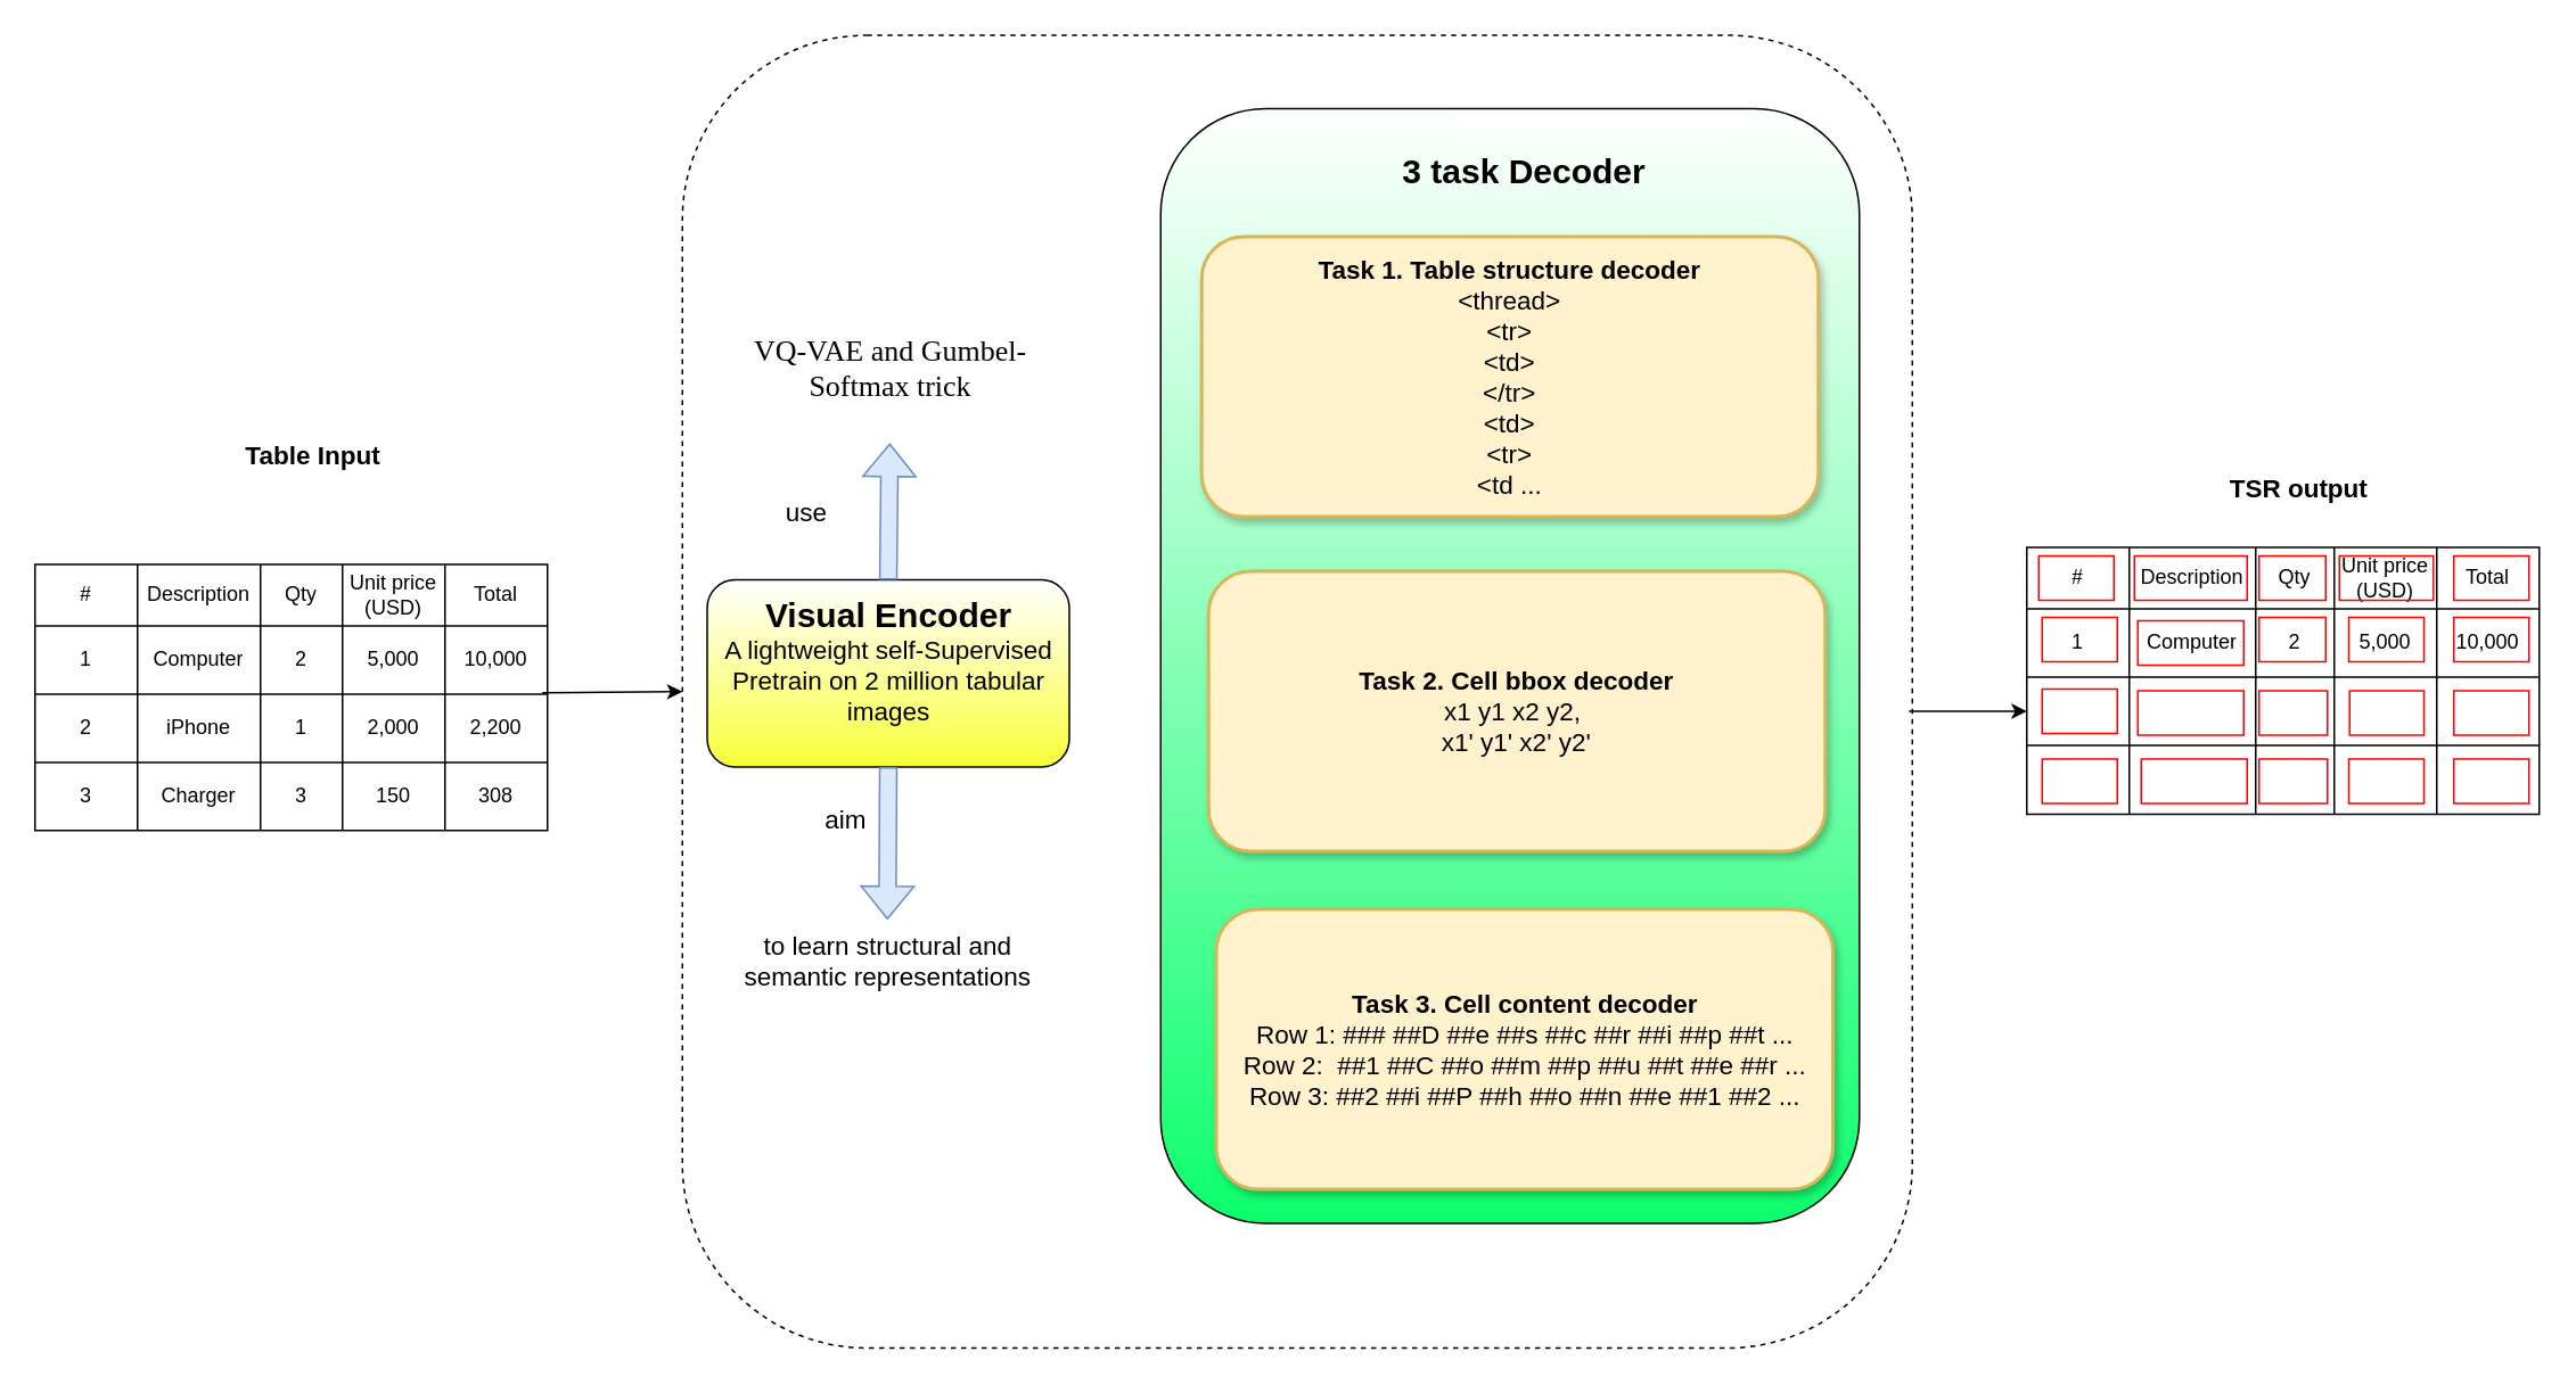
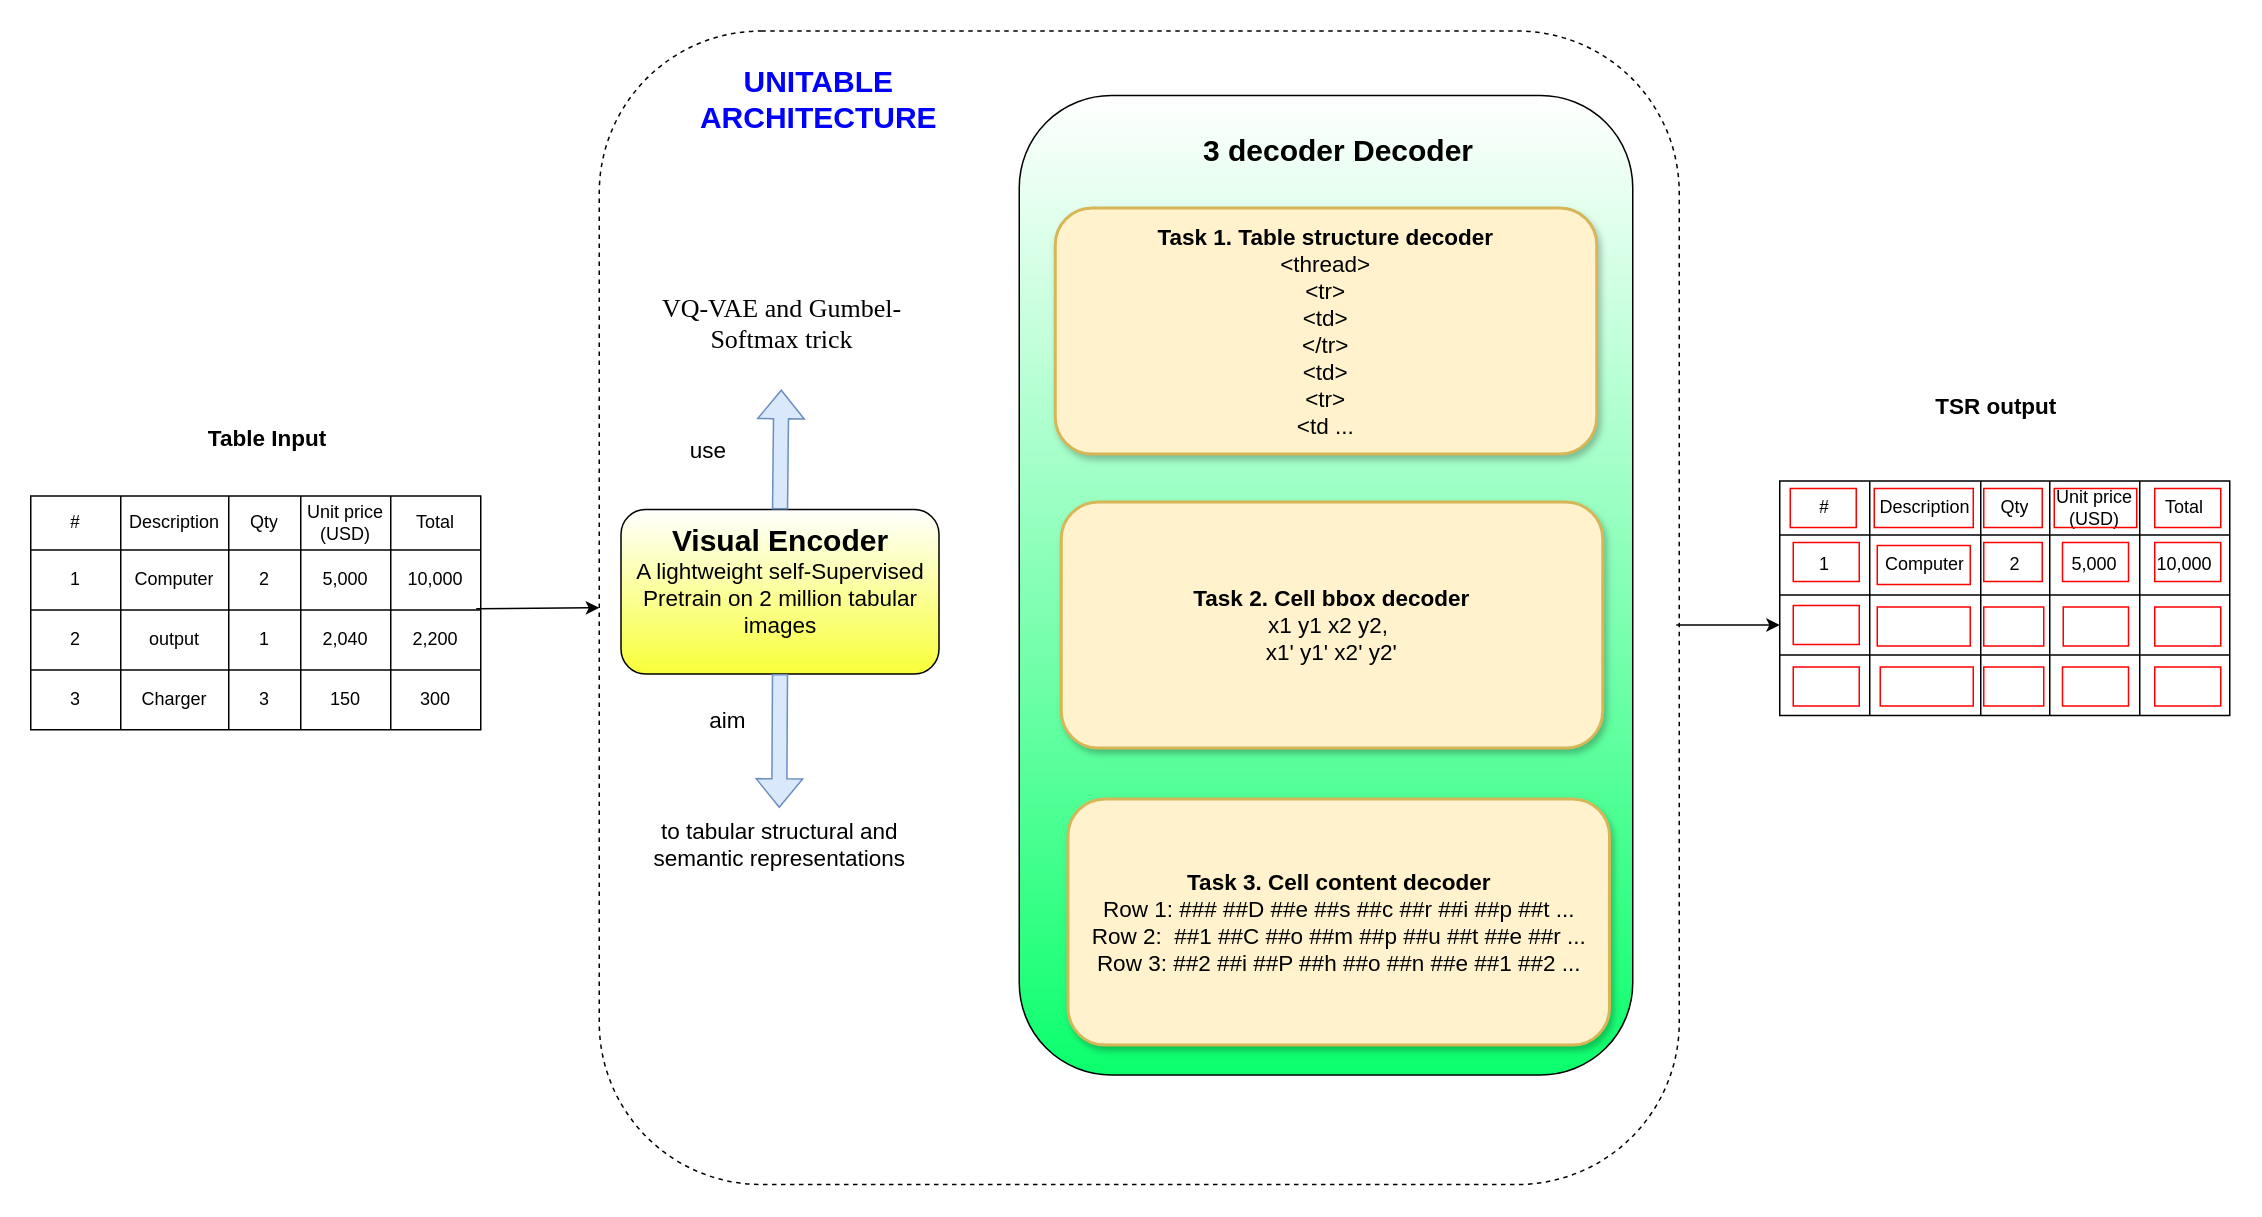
+ <mxCell id="29" value="UNITABLE ARCHITECTURE" style="text;html=1;align=center;verticalAlign=middle;whiteSpace=wrap;rounded=0;fontSize=20;fontStyle=1;labelBackgroundColor=none;textShadow=0;labelBorderColor=none;fontColor=#0000FF;" vertex="1" parent="1"><mxGeometry x="446" y="45" width="198.5" height="39" as="geometry" /></mxCell>
- <mxCell id="33" value="&lt;font style=&quot;font-size: 20px;&quot;&gt;&lt;b&gt;3 task Decoder&lt;/b&gt;&lt;/font&gt;" style="text;html=1;align=center;verticalAlign=middle;whiteSpace=wrap;rounded=0;" vertex="1" parent="1"><mxGeometry x="781" y="84" width="222" height="30" as="geometry" /></mxCell>
+ <mxCell id="33" value="&lt;font style=&quot;font-size: 20px;&quot;&gt;&lt;b&gt;3 decoder Decoder&lt;/b&gt;&lt;/font&gt;" style="text;html=1;align=center;verticalAlign=middle;whiteSpace=wrap;rounded=0;" vertex="1" parent="1"><mxGeometry x="781" y="84" width="222" height="30" as="geometry" /></mxCell>
- <mxCell id="89" value="&lt;font style=&quot;font-size: 15px;&quot;&gt;Table Input&lt;/font&gt;" style="text;html=1;align=center;verticalAlign=middle;whiteSpace=wrap;rounded=0;fontStyle=1" vertex="1" parent="1"><mxGeometry x="142" y="251" width="82" height="30" as="geometry" /></mxCell>
+ <mxCell id="89" value="&lt;font style=&quot;font-size: 15px;&quot;&gt;Table Input&lt;/font&gt;" style="text;html=1;align=center;verticalAlign=middle;whiteSpace=wrap;rounded=0;fontStyle=1" vertex="1" parent="1"><mxGeometry x="137" y="276" width="82" height="30" as="geometry" /></mxCell>
- <mxCell id="90" value="&lt;font style=&quot;font-size: 15px;&quot;&gt;TSR output&lt;/font&gt;" style="text;html=1;align=center;verticalAlign=middle;whiteSpace=wrap;rounded=0;fontStyle=1" vertex="1" parent="1"><mxGeometry x="1282" y="270" width="127" height="30" as="geometry" /></mxCell>
+ <mxCell id="90" value="&lt;font style=&quot;font-size: 15px;&quot;&gt;TSR output&lt;/font&gt;" style="text;html=1;align=center;verticalAlign=middle;whiteSpace=wrap;rounded=0;fontStyle=1" vertex="1" parent="1"><mxGeometry x="1267" y="255" width="127" height="30" as="geometry" /></mxCell>
- <mxCell id="17" value="iPhone" style="shape=partialRectangle;html=1;whiteSpace=wrap;connectable=0;strokeColor=inherit;overflow=hidden;fillColor=none;top=0;left=0;bottom=0;right=0;pointerEvents=1;" vertex="1" parent="15"><mxGeometry x="60" width="72" height="40" as="geometry"><mxRectangle width="72" height="40" as="alternateBounds" /></mxGeometry></mxCell>
+ <mxCell id="17" value="output" style="shape=partialRectangle;html=1;whiteSpace=wrap;connectable=0;strokeColor=inherit;overflow=hidden;fillColor=none;top=0;left=0;bottom=0;right=0;pointerEvents=1;" vertex="1" parent="15"><mxGeometry x="60" width="72" height="40" as="geometry"><mxRectangle width="72" height="40" as="alternateBounds" /></mxGeometry></mxCell>
- <mxCell id="19" value="2,000" style="shape=partialRectangle;html=1;whiteSpace=wrap;connectable=0;strokeColor=inherit;overflow=hidden;fillColor=none;top=0;left=0;bottom=0;right=0;pointerEvents=1;" vertex="1" parent="15"><mxGeometry x="180" width="60" height="40" as="geometry"><mxRectangle width="60" height="40" as="alternateBounds" /></mxGeometry></mxCell>
+ <mxCell id="19" value="2,040" style="shape=partialRectangle;html=1;whiteSpace=wrap;connectable=0;strokeColor=inherit;overflow=hidden;fillColor=none;top=0;left=0;bottom=0;right=0;pointerEvents=1;" vertex="1" parent="15"><mxGeometry x="180" width="60" height="40" as="geometry"><mxRectangle width="60" height="40" as="alternateBounds" /></mxGeometry></mxCell>
- <mxCell id="26" value="308" style="shape=partialRectangle;html=1;whiteSpace=wrap;connectable=0;strokeColor=inherit;overflow=hidden;fillColor=none;top=0;left=0;bottom=0;right=0;pointerEvents=1;" vertex="1" parent="21"><mxGeometry x="240" width="60" height="40" as="geometry"><mxRectangle width="60" height="40" as="alternateBounds" /></mxGeometry></mxCell>
+ <mxCell id="26" value="300" style="shape=partialRectangle;html=1;whiteSpace=wrap;connectable=0;strokeColor=inherit;overflow=hidden;fillColor=none;top=0;left=0;bottom=0;right=0;pointerEvents=1;" vertex="1" parent="21"><mxGeometry x="240" width="60" height="40" as="geometry"><mxRectangle width="60" height="40" as="alternateBounds" /></mxGeometry></mxCell>
- <mxCell id="85" value="aim" style="text;html=1;align=center;verticalAlign=middle;whiteSpace=wrap;rounded=0;fontSize=15;" vertex="1" parent="1"><mxGeometry x="465" y="464" width="60" height="30" as="geometry" /></mxCell>
+ <mxCell id="85" value="aim" style="text;html=1;align=center;verticalAlign=middle;whiteSpace=wrap;rounded=0;fontSize=15;" vertex="1" parent="1"><mxGeometry x="455" y="464" width="60" height="30" as="geometry" /></mxCell>
- <mxCell id="30" value="&lt;font face=&quot;Helvetica&quot; style=&quot;&quot;&gt;to learn structural and semantic representations&lt;/font&gt;" style="text;whiteSpace=wrap;html=1;align=center;fontSize=15;" vertex="1" parent="1"><mxGeometry x="413.5" y="538" width="211" height="75" as="geometry" /></mxCell>
+ <mxCell id="30" value="&lt;font face=&quot;Helvetica&quot; style=&quot;&quot;&gt;to tabular structural and semantic representations&lt;/font&gt;" style="text;whiteSpace=wrap;html=1;align=center;fontSize=15;" vertex="1" parent="1"><mxGeometry x="413.5" y="538" width="211" height="75" as="geometry" /></mxCell>
